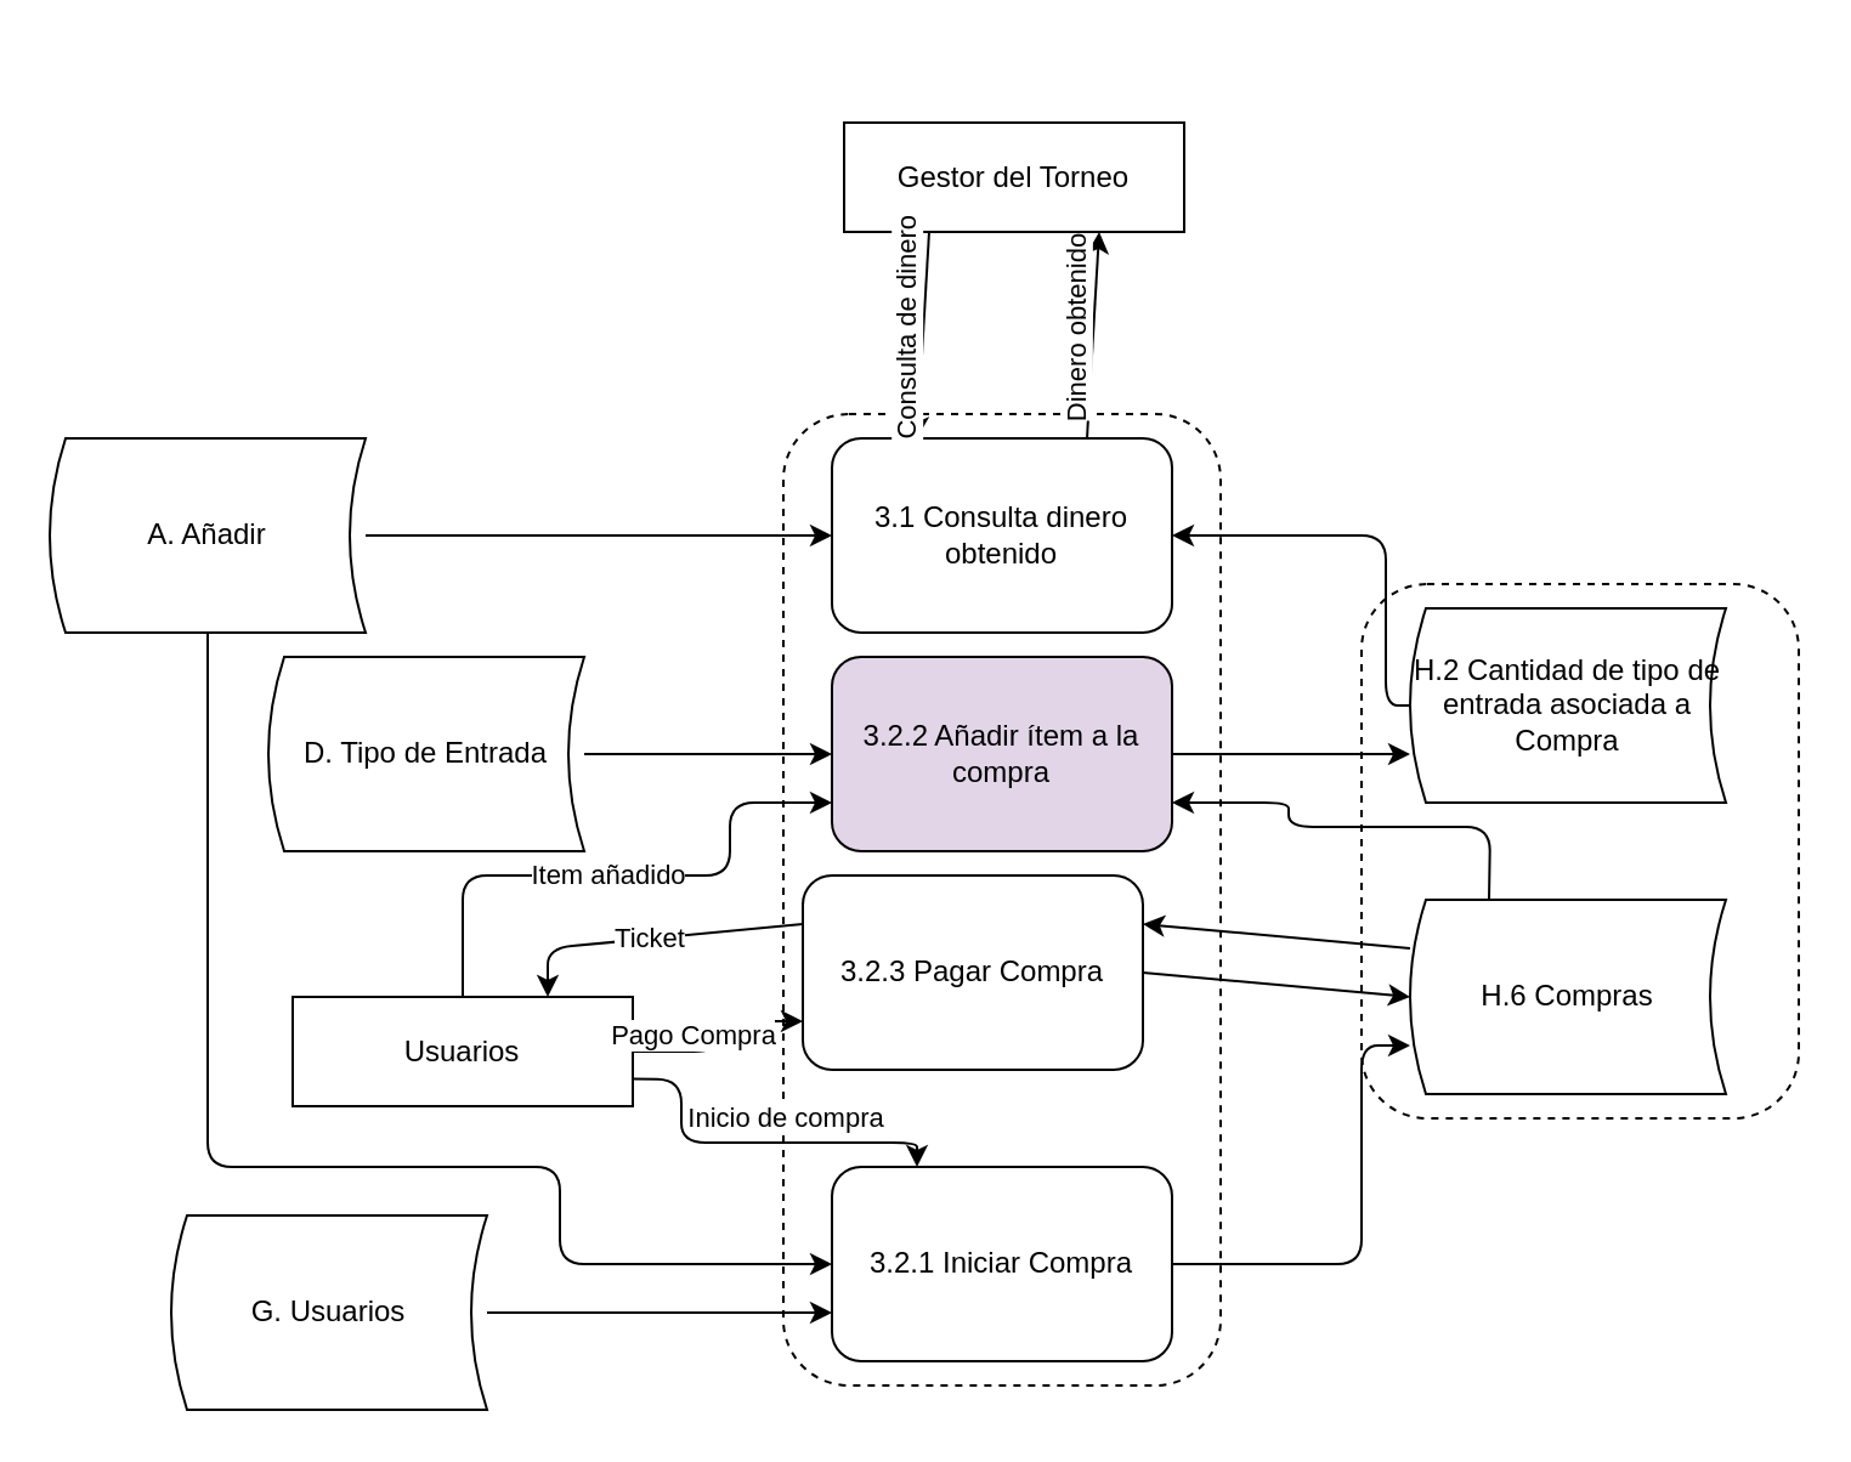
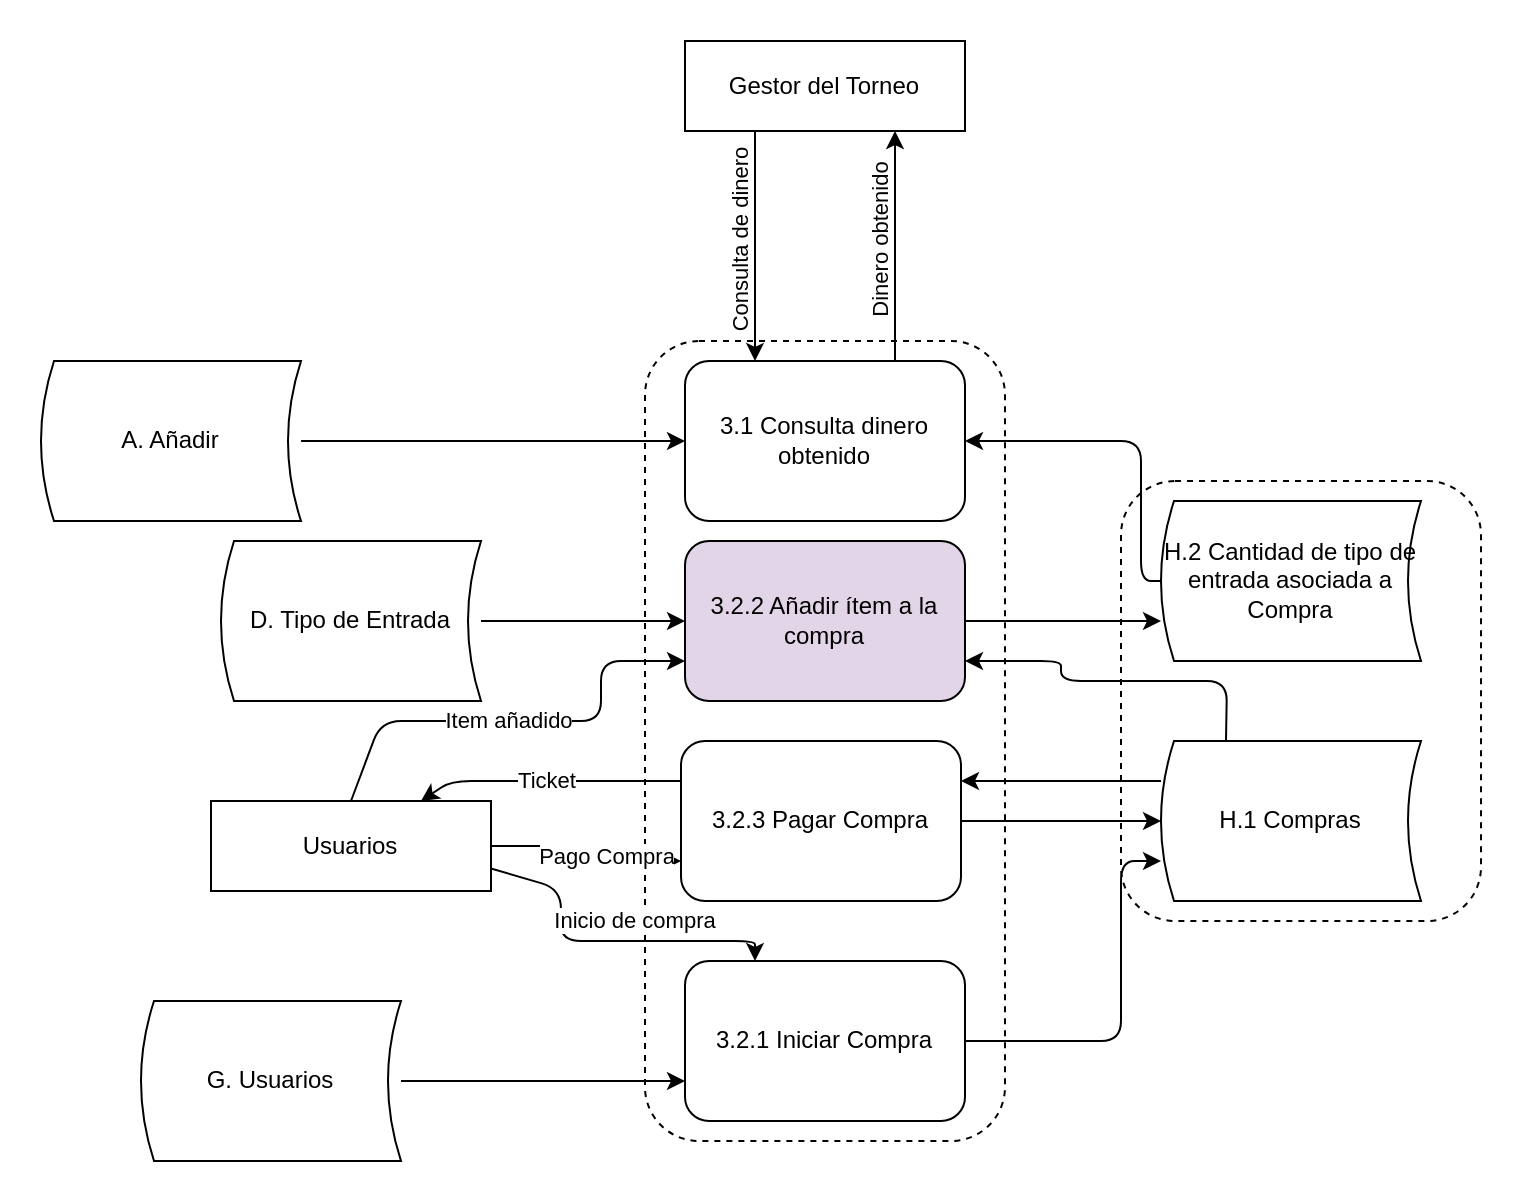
- <mxCell id="17" value="Gestor del Torneo" style="rounded=0;whiteSpace=wrap;html=1;" parent="1" vertex="1"><mxGeometry x="347" y="50" width="140" height="45" as="geometry" /></mxCell>
+ <mxCell id="17" value="Gestor del Torneo" style="rounded=0;whiteSpace=wrap;html=1;" parent="1" vertex="1"><mxGeometry x="342" y="20" width="140" height="45" as="geometry" /></mxCell>
- <mxCell id="27" value="3.2.3 Pagar Compra" style="rounded=1;whiteSpace=wrap;html=1;" parent="1" vertex="1"><mxGeometry x="330" y="360" width="140" height="80" as="geometry" /></mxCell>
+ <mxCell id="27" value="3.2.3 Pagar Compra" style="rounded=1;whiteSpace=wrap;html=1;" parent="1" vertex="1"><mxGeometry x="340" y="370" width="140" height="80" as="geometry" /></mxCell>
- <mxCell id="14" value="H.6 Compras" style="shape=dataStorage;whiteSpace=wrap;html=1;size=0.05;shadow=0;gradientColor=none;" parent="1" vertex="1"><mxGeometry x="580" y="370" width="130" height="80" as="geometry" /></mxCell>
+ <mxCell id="14" value="H.1 Compras" style="shape=dataStorage;whiteSpace=wrap;html=1;size=0.05;shadow=0;gradientColor=none;" parent="1" vertex="1"><mxGeometry x="580" y="370" width="130" height="80" as="geometry" /></mxCell>
- <mxCell id="4" value="Usuarios" style="rounded=0;whiteSpace=wrap;html=1;" parent="1" vertex="1"><mxGeometry x="120" y="410" width="140" height="45" as="geometry" /></mxCell>
+ <mxCell id="4" value="Usuarios" style="rounded=0;whiteSpace=wrap;html=1;" parent="1" vertex="1"><mxGeometry x="105" y="400" width="140" height="45" as="geometry" /></mxCell>
- <mxCell id="23" value="" style="endArrow=classic;html=1;exitX=0.5;exitY=1;exitDx=0;exitDy=0;entryX=0;entryY=0.5;entryDx=0;entryDy=0;edgeStyle=orthogonalEdgeStyle;" parent="1" source="8" target="15" edge="1"><mxGeometry width="50" height="50" relative="1" as="geometry"><mxPoint x="230" y="360" as="sourcePoint" /><mxPoint x="280" y="310" as="targetPoint" /><Array as="points"><mxPoint x="85" y="480" /><mxPoint x="230" y="480" /><mxPoint x="230" y="520" /></Array></mxGeometry></mxCell>
